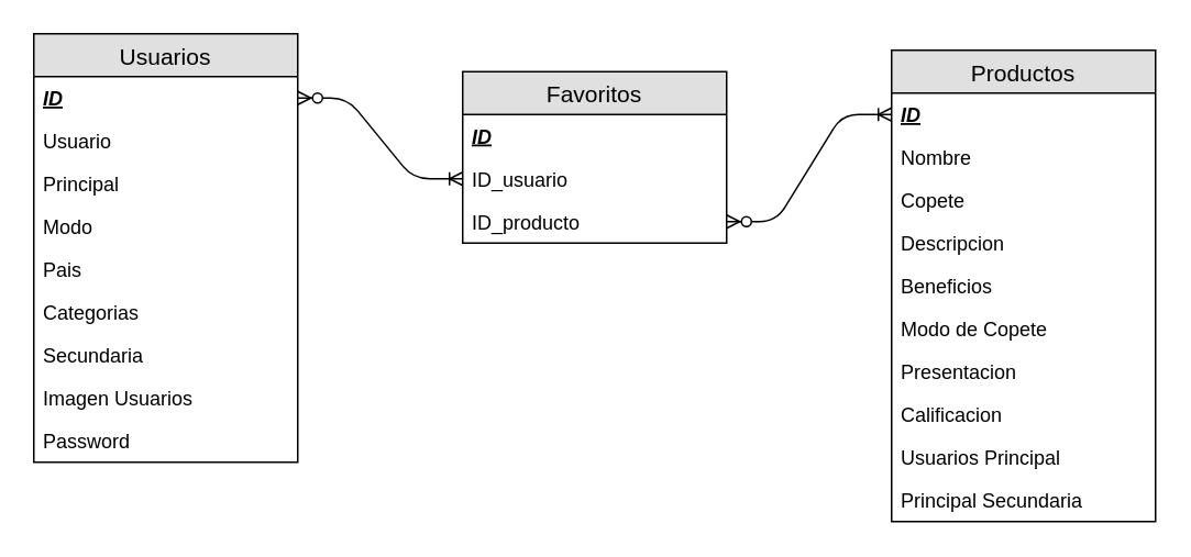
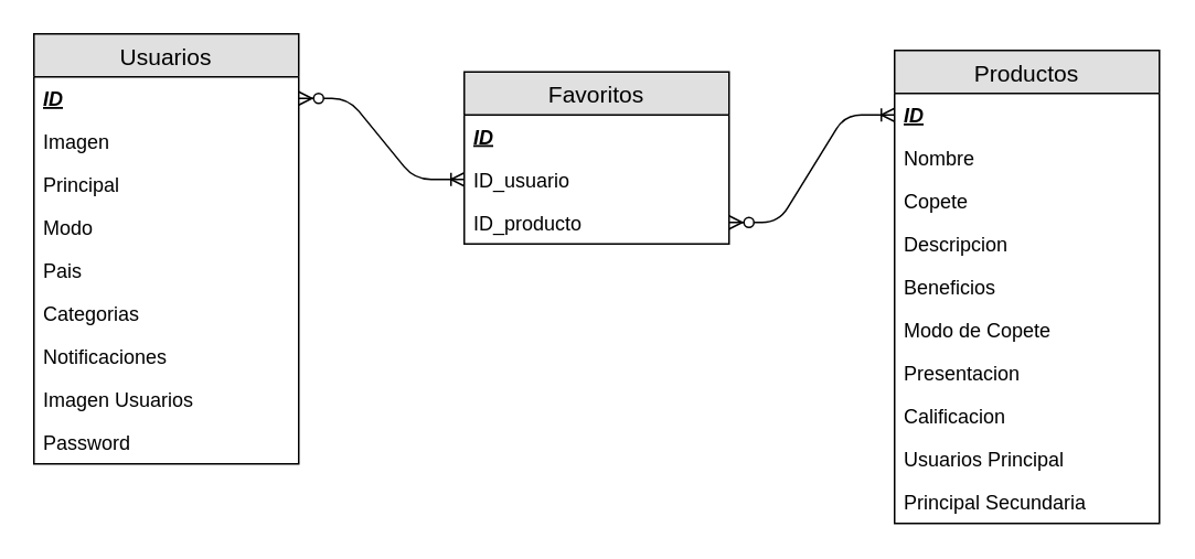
- <mxCell id="4" value="Usuario" style="text;strokeColor=none;fillColor=none;spacingLeft=4;spacingRight=4;overflow=hidden;rotatable=0;points=[[0,0.5],[1,0.5]];portConstraint=eastwest;fontSize=12;" vertex="1" parent="2"><mxGeometry y="52" width="160" height="26" as="geometry" /></mxCell>
+ <mxCell id="4" value="Imagen" style="text;strokeColor=none;fillColor=none;spacingLeft=4;spacingRight=4;overflow=hidden;rotatable=0;points=[[0,0.5],[1,0.5]];portConstraint=eastwest;fontSize=12;" vertex="1" parent="2"><mxGeometry y="52" width="160" height="26" as="geometry" /></mxCell>
- <mxCell id="9" value="Secundaria" style="text;strokeColor=none;fillColor=none;spacingLeft=4;spacingRight=4;overflow=hidden;rotatable=0;points=[[0,0.5],[1,0.5]];portConstraint=eastwest;fontSize=12;" vertex="1" parent="2"><mxGeometry y="182" width="160" height="26" as="geometry" /></mxCell>
+ <mxCell id="9" value="Notificaciones" style="text;strokeColor=none;fillColor=none;spacingLeft=4;spacingRight=4;overflow=hidden;rotatable=0;points=[[0,0.5],[1,0.5]];portConstraint=eastwest;fontSize=12;" vertex="1" parent="2"><mxGeometry y="182" width="160" height="26" as="geometry" /></mxCell>
